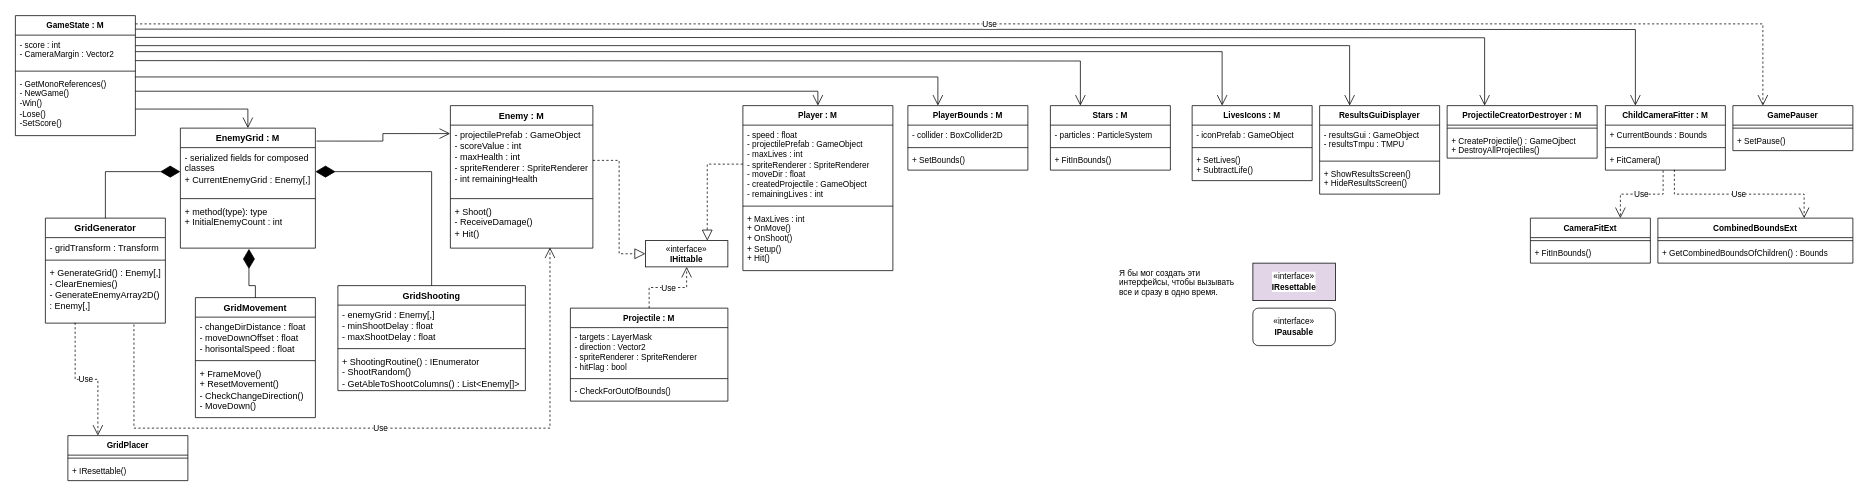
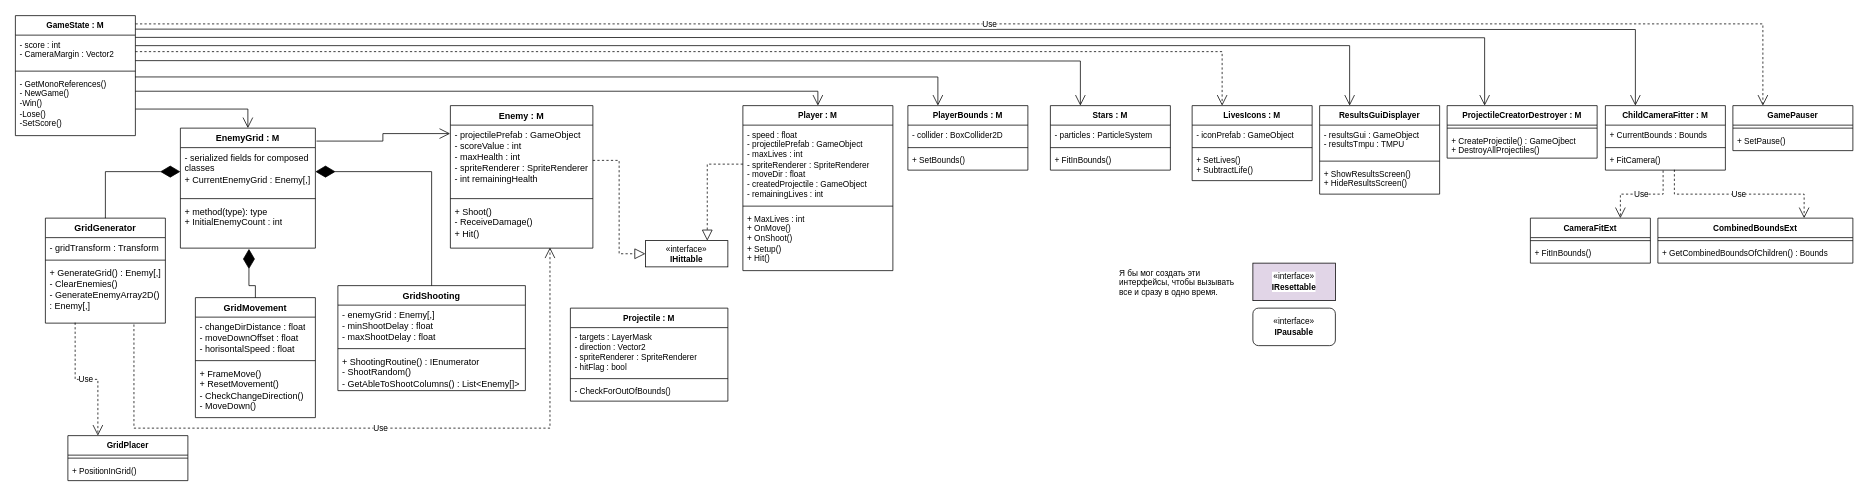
- <mxCell id="57" value="" style="endArrow=open;endFill=1;endSize=12;html=1;rounded=0;strokeColor=default;align=center;verticalAlign=middle;fontFamily=Helvetica;fontSize=11;fontColor=default;labelBackgroundColor=default;edgeStyle=orthogonalEdgeStyle;entryX=0.25;entryY=0;entryDx=0;entryDy=0;exitX=1;exitY=0.5;exitDx=0;exitDy=0;" edge="1" parent="1" source="26" target="53"><mxGeometry width="160" relative="1" as="geometry"><mxPoint x="200" y="50" as="sourcePoint" /><mxPoint x="340" y="50" as="targetPoint" /></mxGeometry></mxCell>
+ <mxCell id="57" value="" style="endArrow=open;endFill=1;endSize=12;html=1;rounded=0;strokeColor=default;align=center;verticalAlign=middle;fontFamily=Helvetica;fontSize=11;fontColor=default;labelBackgroundColor=default;edgeStyle=orthogonalEdgeStyle;entryX=0.25;entryY=0;entryDx=0;entryDy=0;exitX=1;exitY=0.5;exitDx=0;exitDy=0;dashed=1;" edge="1" parent="1" source="26" target="53"><mxGeometry width="160" relative="1" as="geometry"><mxPoint x="200" y="50" as="sourcePoint" /><mxPoint x="340" y="50" as="targetPoint" /></mxGeometry></mxCell>
- <mxCell id="40" value="Use" style="endArrow=open;endSize=12;dashed=1;html=1;rounded=0;strokeColor=default;align=center;verticalAlign=middle;fontFamily=Helvetica;fontSize=11;fontColor=default;labelBackgroundColor=default;edgeStyle=orthogonalEdgeStyle;exitX=0.5;exitY=0;exitDx=0;exitDy=0;entryX=0.5;entryY=1;entryDx=0;entryDy=0;" edge="1" parent="1" source="36" target="29"><mxGeometry width="160" relative="1" as="geometry"><mxPoint x="750" y="390" as="sourcePoint" /><mxPoint x="910" y="390" as="targetPoint" /></mxGeometry></mxCell>
- <mxCell id="67" value="+ IResettable()" style="text;strokeColor=none;fillColor=none;align=left;verticalAlign=top;spacingLeft=4;spacingRight=4;overflow=hidden;rotatable=0;points=[[0,0.5],[1,0.5]];portConstraint=eastwest;whiteSpace=wrap;html=1;fontFamily=Helvetica;fontSize=11;fontColor=default;labelBackgroundColor=default;" vertex="1" parent="65"><mxGeometry y="34" width="160" height="26" as="geometry" /></mxCell>
+ <mxCell id="67" value="+ PositionInGrid()" style="text;strokeColor=none;fillColor=none;align=left;verticalAlign=top;spacingLeft=4;spacingRight=4;overflow=hidden;rotatable=0;points=[[0,0.5],[1,0.5]];portConstraint=eastwest;whiteSpace=wrap;html=1;fontFamily=Helvetica;fontSize=11;fontColor=default;labelBackgroundColor=default;" vertex="1" parent="65"><mxGeometry y="34" width="160" height="26" as="geometry" /></mxCell>
